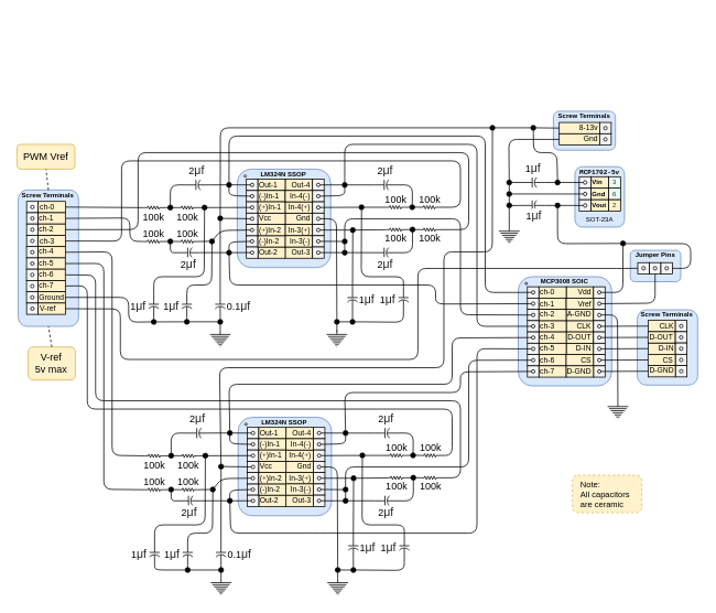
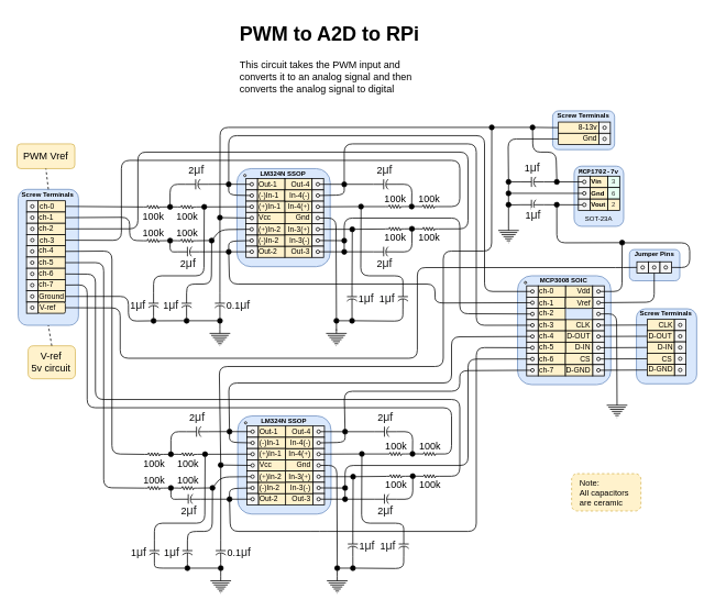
+ <mxCell id="391" value="&lt;h1&gt;PWM to A2D to RPi&lt;/h1&gt;&lt;p&gt;This circuit takes the PWM input and converts it to an analog signal and then converts the analog signal to digital&lt;/p&gt;" style="text;html=1;strokeColor=none;fillColor=none;spacing=5;spacingTop=-20;whiteSpace=wrap;overflow=hidden;rounded=0;align=left;" parent="1" vertex="1"><mxGeometry x="285.45" y="20.83" width="246" height="130.17" as="geometry" /></mxCell>
- <mxCell id="432" value="&lt;blockquote style=&quot;margin: 0px 0px 0px 40px ; border: none ; padding: 0px ; font-size: 8px&quot;&gt;&lt;/blockquote&gt;&lt;span style=&quot;font-size: 8px&quot;&gt;&lt;div style=&quot;font-size: 8px&quot;&gt;MCP1702-5v&lt;/div&gt;&lt;/span&gt;" style="rounded=1;whiteSpace=wrap;html=1;shadow=0;dashed=0;labelBackgroundColor=none;fontFamily=Courier New;fontSize=8;align=center;strokeColor=#6c8ebf;fillColor=#dae8fc;fontStyle=1;verticalAlign=top;spacingTop=-5;container=0;" parent="1" vertex="1"><mxGeometry x="695" y="201" width="60" height="73" as="geometry" /></mxCell>
+ <mxCell id="432" value="&lt;blockquote style=&quot;margin: 0px 0px 0px 40px ; border: none ; padding: 0px ; font-size: 8px&quot;&gt;&lt;/blockquote&gt;&lt;span style=&quot;font-size: 8px&quot;&gt;&lt;div style=&quot;font-size: 8px&quot;&gt;MCP1702-7v&lt;/div&gt;&lt;/span&gt;" style="rounded=1;whiteSpace=wrap;html=1;shadow=0;dashed=0;labelBackgroundColor=none;fontFamily=Courier New;fontSize=8;align=center;strokeColor=#6c8ebf;fillColor=#dae8fc;fontStyle=1;verticalAlign=top;spacingTop=-5;container=0;" parent="1" vertex="1"><mxGeometry x="695" y="201" width="60" height="73" as="geometry" /></mxCell>
- <mxCell id="325" value="Vref" style="rounded=0;whiteSpace=wrap;html=1;strokeColor=#000000;fillColor=#fff2cc;fontSize=9;align=right;" parent="298" vertex="1"><mxGeometry x="58" y="25.83" width="33" height="13.65" as="geometry" /></mxCell>
+ <mxCell id="325" value="Vref" style="whiteSpace=wrap;html=1;strokeColor=#000000;fillColor=#fff2cc;fontSize=9;align=right;rounded=1;" parent="298" vertex="1"><mxGeometry x="58" y="25.83" width="33" height="13.65" as="geometry" /></mxCell>
- <mxCell id="400" value="V-ref" style="rounded=0;whiteSpace=wrap;html=1;strokeColor=#000000;fillColor=#fff2cc;fontSize=9;align=left;" parent="1" vertex="1"><mxGeometry x="45.55" y="365.859" width="33" height="13.65" as="geometry" /></mxCell>
+ <mxCell id="400" value="V-ref" style="whiteSpace=wrap;html=1;strokeColor=#000000;fillColor=#fff2cc;fontSize=9;align=left;rounded=1;" parent="1" vertex="1"><mxGeometry x="45.55" y="365.859" width="33" height="13.65" as="geometry" /></mxCell>
- <mxCell id="303" value="A-GND" style="rounded=0;whiteSpace=wrap;html=1;strokeColor=#000000;fillColor=#fff2cc;fontSize=9;align=right;" parent="298" vertex="1"><mxGeometry x="57.9" y="39.48" width="33" height="13.65" as="geometry" /></mxCell>
- <mxCell id="406" value="V-ref&lt;br&gt;5v max" style="rounded=1;whiteSpace=wrap;html=1;fillColor=#fff2cc;align=center;strokeColor=#d6b656;" parent="1" vertex="1"><mxGeometry x="33.47" y="418.91" width="57.17" height="40" as="geometry" /></mxCell>
+ <mxCell id="406" value="V-ref&lt;br&gt;5v circuit" style="rounded=1;whiteSpace=wrap;html=1;fillColor=#fff2cc;align=center;strokeColor=#d6b656;" parent="1" vertex="1"><mxGeometry x="33.47" y="418.91" width="57.17" height="40" as="geometry" /></mxCell>
